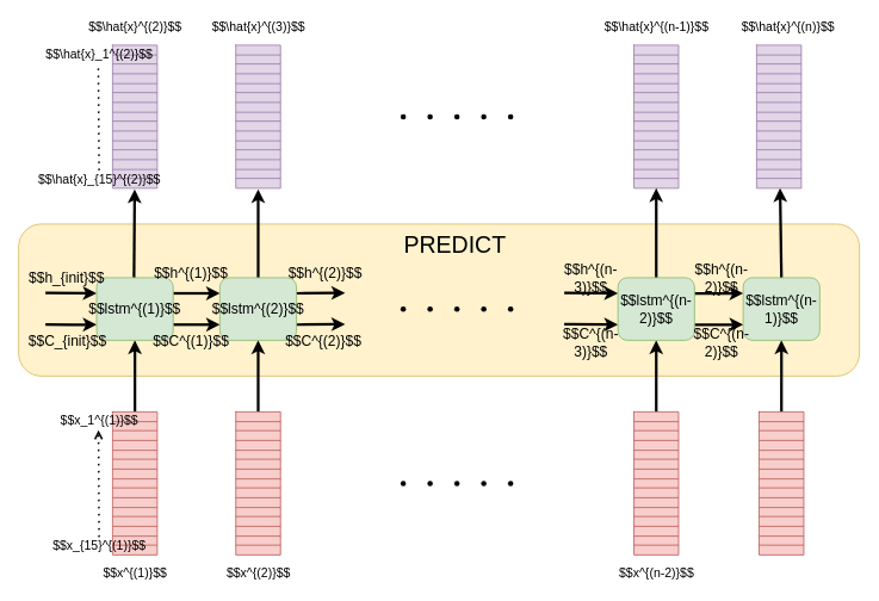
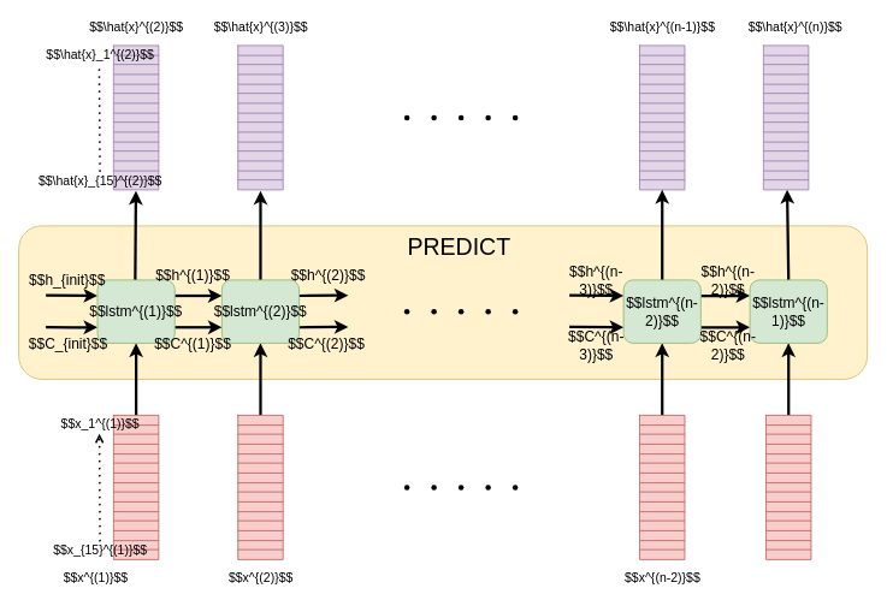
- <mxCell id="134" value="$$x^{(1)}$$" style="text;html=1;align=center;verticalAlign=middle;resizable=0;points=[];autosize=1;strokeColor=none;fillColor=none;fontSize=14;" parent="1" vertex="1"><mxGeometry x="105" y="630" width="90" height="20" as="geometry" /></mxCell>
+ <mxCell id="134" value="$$x^{(1)}$$" style="text;html=1;align=center;verticalAlign=middle;resizable=0;points=[];autosize=1;strokeColor=none;fillColor=none;fontSize=14;" parent="1" vertex="1"><mxGeometry x="60" y="630" width="90" height="20" as="geometry" /></mxCell>
